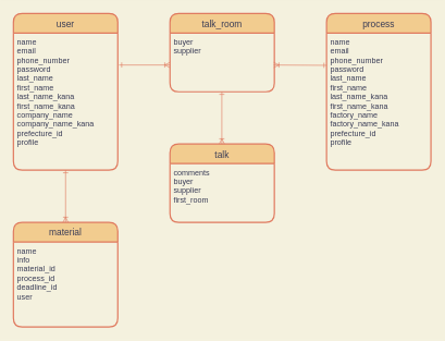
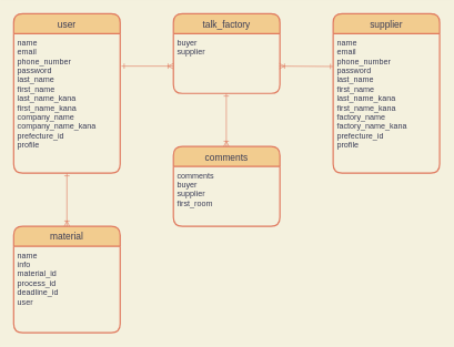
- <mxCell id="4" value="talk_room" style="swimlane;childLayout=stackLayout;horizontal=1;startSize=30;horizontalStack=0;rounded=1;fontSize=14;fontStyle=0;strokeWidth=2;resizeParent=0;resizeLast=1;shadow=0;dashed=0;align=center;fillColor=#F2CC8F;strokeColor=#E07A5F;fontColor=#393C56;" vertex="1" parent="1"><mxGeometry x="260" y="20" width="160" height="120" as="geometry" /></mxCell>
+ <mxCell id="4" value="talk_factory" style="swimlane;childLayout=stackLayout;horizontal=1;startSize=30;horizontalStack=0;rounded=1;fontSize=14;fontStyle=0;strokeWidth=2;resizeParent=0;resizeLast=1;shadow=0;dashed=0;align=center;fillColor=#F2CC8F;strokeColor=#E07A5F;fontColor=#393C56;" vertex="1" parent="1"><mxGeometry x="260" y="20" width="160" height="120" as="geometry" /></mxCell>
- <mxCell id="8" value="process" style="swimlane;childLayout=stackLayout;horizontal=1;startSize=30;horizontalStack=0;rounded=1;fontSize=14;fontStyle=0;strokeWidth=2;resizeParent=0;resizeLast=1;shadow=0;dashed=0;align=center;fillColor=#F2CC8F;strokeColor=#E07A5F;fontColor=#393C56;" vertex="1" parent="1"><mxGeometry x="500" y="20" width="160" height="240" as="geometry" /></mxCell>
+ <mxCell id="8" value="supplier" style="swimlane;childLayout=stackLayout;horizontal=1;startSize=30;horizontalStack=0;rounded=1;fontSize=14;fontStyle=0;strokeWidth=2;resizeParent=0;resizeLast=1;shadow=0;dashed=0;align=center;fillColor=#F2CC8F;strokeColor=#E07A5F;fontColor=#393C56;" vertex="1" parent="1"><mxGeometry x="500" y="20" width="160" height="240" as="geometry" /></mxCell>
- <mxCell id="6" value="talk" style="swimlane;childLayout=stackLayout;horizontal=1;startSize=30;horizontalStack=0;rounded=1;fontSize=14;fontStyle=0;strokeWidth=2;resizeParent=0;resizeLast=1;shadow=0;dashed=0;align=center;fillColor=#F2CC8F;strokeColor=#E07A5F;fontColor=#393C56;" vertex="1" parent="1"><mxGeometry x="260" y="220" width="160" height="120" as="geometry" /></mxCell>
+ <mxCell id="6" value="comments" style="swimlane;childLayout=stackLayout;horizontal=1;startSize=30;horizontalStack=0;rounded=1;fontSize=14;fontStyle=0;strokeWidth=2;resizeParent=0;resizeLast=1;shadow=0;dashed=0;align=center;fillColor=#F2CC8F;strokeColor=#E07A5F;fontColor=#393C56;" vertex="1" parent="1"><mxGeometry x="260" y="220" width="160" height="120" as="geometry" /></mxCell>
